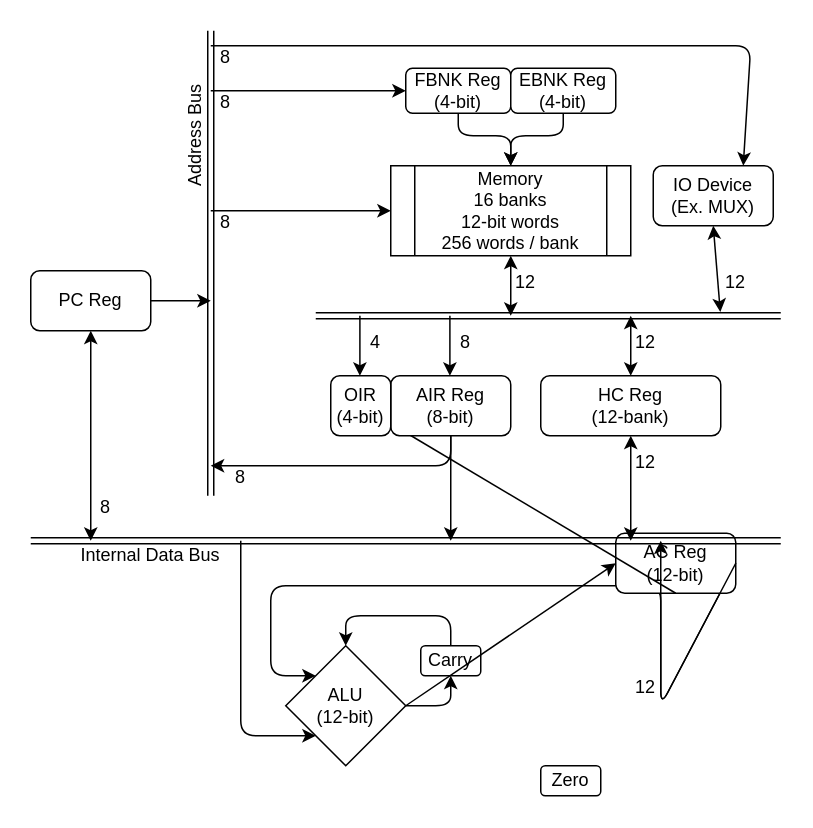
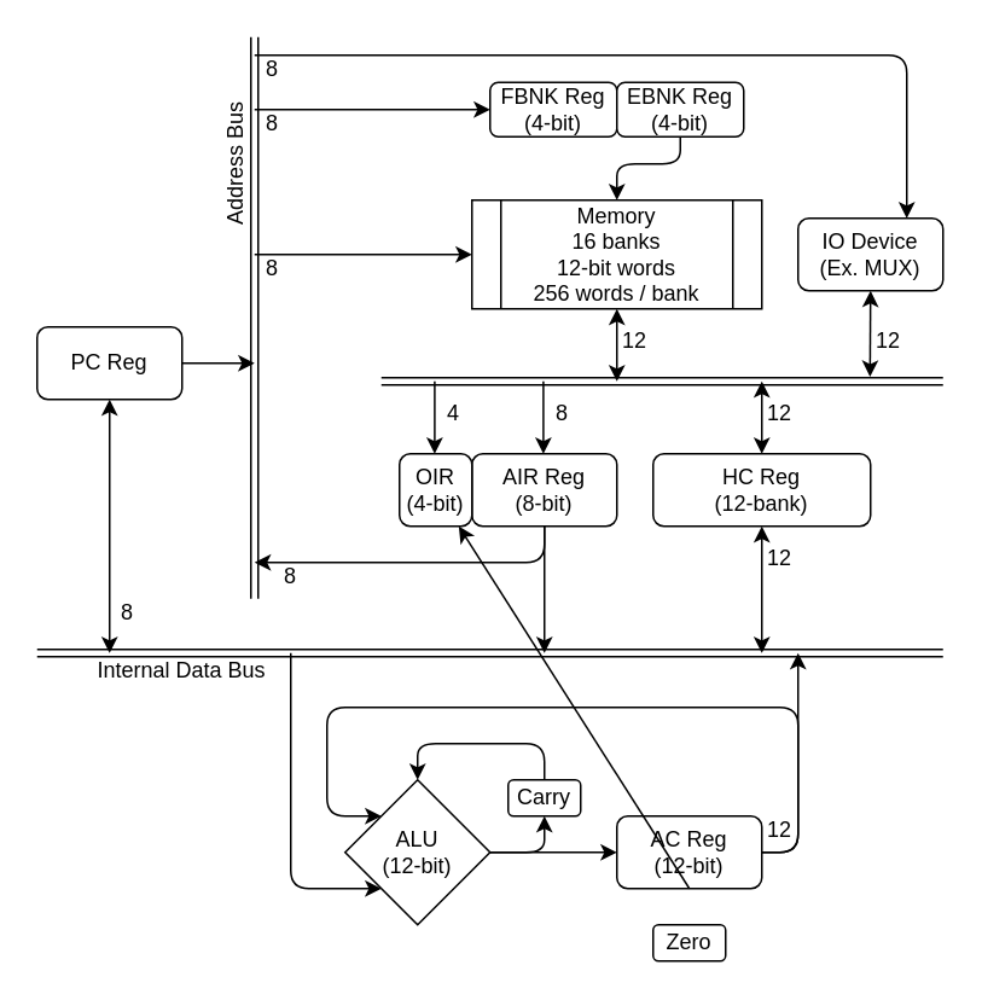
- <mxCell id="46" value="" style="endArrow=classic;html=1;rounded=1;exitX=0.5;exitY=1;exitDx=0;exitDy=0;entryX=0.5;entryY=0;entryDx=0;entryDy=0;curved=0;" parent="1" edge="1" target="12" source="43"><mxGeometry width="50" height="50" relative="1" as="geometry"><mxPoint x="229.76" y="75" as="sourcePoint" /><mxPoint x="229.76" y="105" as="targetPoint" /><Array as="points"><mxPoint x="305" y="90" /><mxPoint x="340" y="90" /></Array></mxGeometry></mxCell>
- <mxCell id="35" value="IO Device&lt;div&gt;(Ex. MUX)&lt;/div&gt;" style="rounded=1;whiteSpace=wrap;html=1;" parent="1" vertex="1"><mxGeometry x="435" y="110" width="80" height="40" as="geometry" /></mxCell>
+ <mxCell id="35" value="IO Device&lt;div&gt;(Ex. MUX)&lt;/div&gt;" style="rounded=1;whiteSpace=wrap;html=1;" parent="1" vertex="1"><mxGeometry x="440" y="120" width="80" height="40" as="geometry" /></mxCell>
- <mxCell id="7" value="AC Reg&lt;div&gt;(12-bit)&lt;/div&gt;" style="rounded=1;whiteSpace=wrap;html=1;" parent="1" vertex="1"><mxGeometry x="410" y="355" width="80" height="40" as="geometry" /></mxCell>
+ <mxCell id="7" value="AC Reg&lt;div&gt;(12-bit)&lt;/div&gt;" style="rounded=1;whiteSpace=wrap;html=1;" parent="1" vertex="1"><mxGeometry x="340" y="450" width="80" height="40" as="geometry" /></mxCell>
